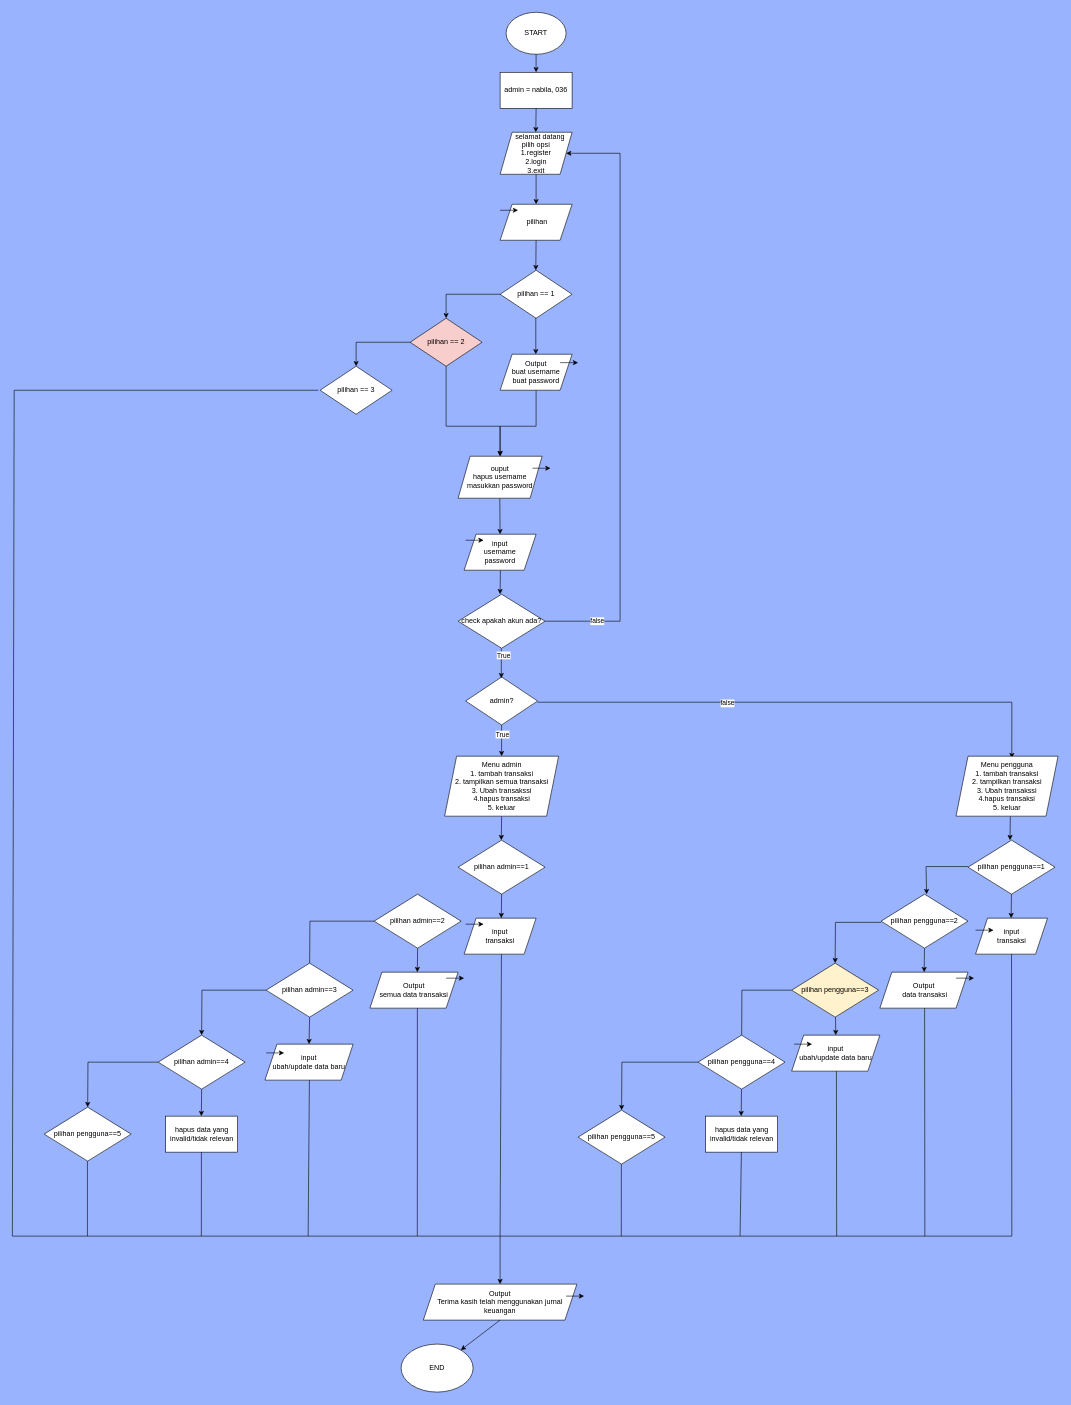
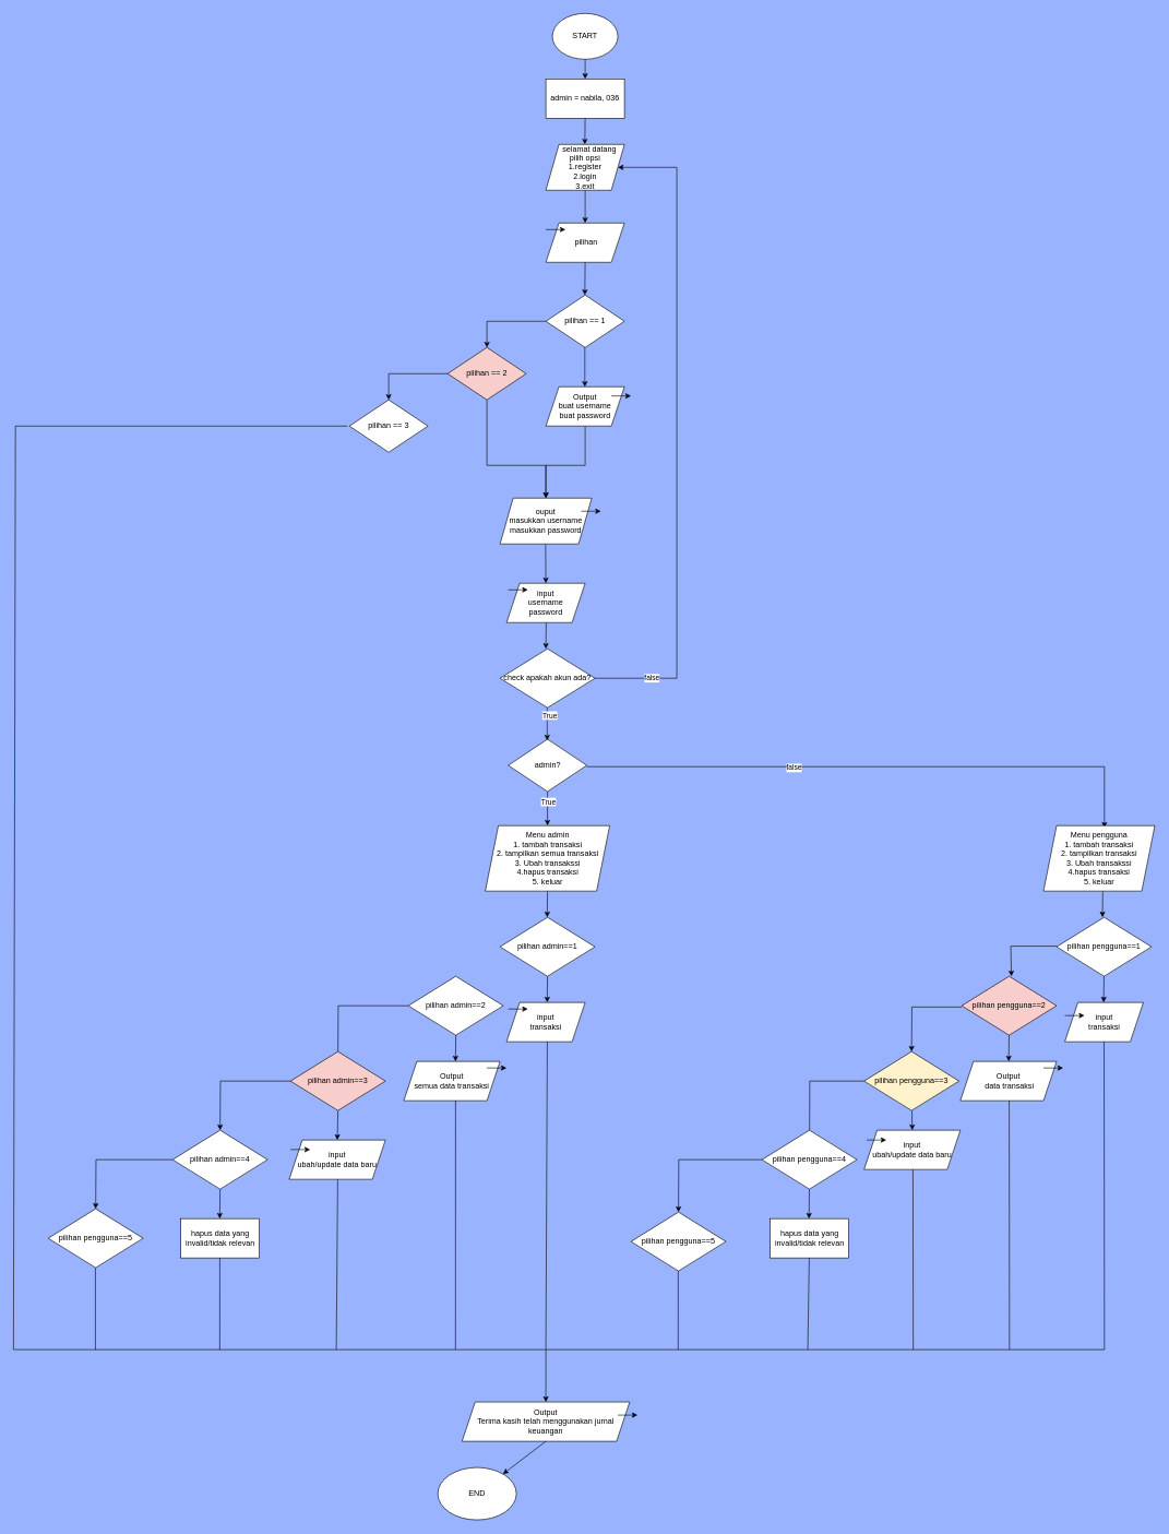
- <mxCell id="37" value="ouput&lt;br&gt;&lt;div&gt;&lt;div&gt;hapus username&lt;/div&gt;&lt;div&gt;masukkan password&lt;br&gt;&lt;/div&gt;&lt;/div&gt;" style="shape=parallelogram;perimeter=parallelogramPerimeter;whiteSpace=wrap;html=1;fixedSize=1;" parent="1" vertex="1"><mxGeometry x="763" y="760" width="140" height="70" as="geometry" /></mxCell>
+ <mxCell id="37" value="ouput&lt;br&gt;&lt;div&gt;&lt;div&gt;masukkan username&lt;/div&gt;&lt;div&gt;masukkan password&lt;br&gt;&lt;/div&gt;&lt;/div&gt;" style="shape=parallelogram;perimeter=parallelogramPerimeter;whiteSpace=wrap;html=1;fixedSize=1;" parent="1" vertex="1"><mxGeometry x="763" y="760" width="140" height="70" as="geometry" /></mxCell>
- <mxCell id="45" value="pilihan pengguna==2" style="rhombus;whiteSpace=wrap;html=1;" parent="1" vertex="1"><mxGeometry x="1468" y="1490" width="145" height="90" as="geometry" /></mxCell>
+ <mxCell id="45" value="pilihan pengguna==2" style="rhombus;whiteSpace=wrap;html=1;fillColor=#f8cecc;" parent="1" vertex="1"><mxGeometry x="1468" y="1490" width="145" height="90" as="geometry" /></mxCell>
- <mxCell id="46" value="pilihan admin==3" style="rhombus;whiteSpace=wrap;html=1;" parent="1" vertex="1"><mxGeometry x="443" y="1605" width="145" height="90" as="geometry" /></mxCell>
+ <mxCell id="46" value="pilihan admin==3" style="rhombus;whiteSpace=wrap;html=1;fillColor=#f8cecc;" parent="1" vertex="1"><mxGeometry x="443" y="1605" width="145" height="90" as="geometry" /></mxCell>
